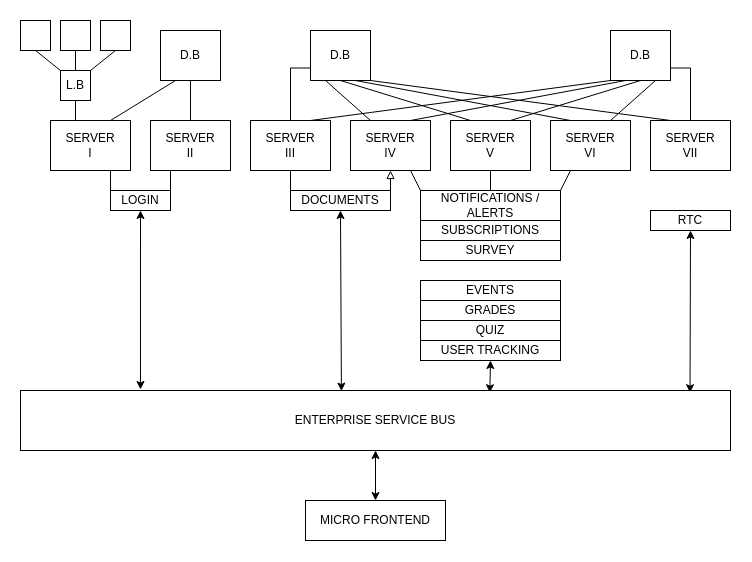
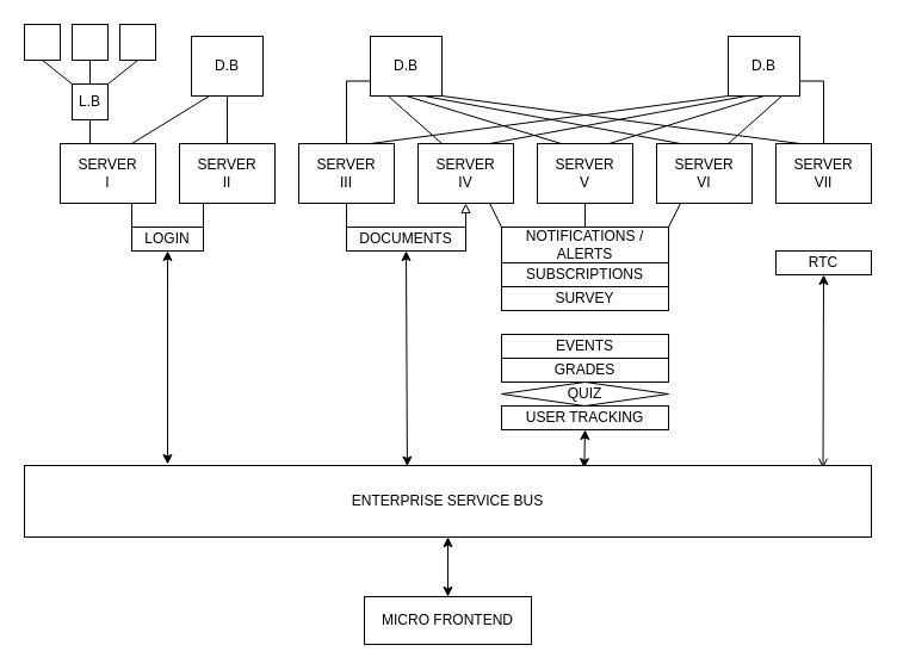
- <mxCell id="48" value="QUIZ" style="rounded=0;whiteSpace=wrap;html=1;" vertex="1" parent="1"><mxGeometry x="420" y="320" width="140" height="20" as="geometry" /></mxCell>
+ <mxCell id="48" value="QUIZ" style="rhombus;whiteSpace=wrap;html=1;" vertex="1" parent="1"><mxGeometry x="420" y="320" width="140" height="20" as="geometry" /></mxCell>
- <mxCell id="51" style="edgeStyle=none;rounded=0;orthogonalLoop=1;jettySize=auto;html=1;exitX=0.5;exitY=1;exitDx=0;exitDy=0;entryX=0.943;entryY=0.037;entryDx=0;entryDy=0;entryPerimeter=0;startArrow=classic;startFill=1;endArrow=classic;endFill=1;" edge="1" parent="1" source="52" target="53"><mxGeometry relative="1" as="geometry" /></mxCell>
+ <mxCell id="51" style="edgeStyle=none;rounded=0;orthogonalLoop=1;jettySize=auto;html=1;exitX=0.5;exitY=1;exitDx=0;exitDy=0;entryX=0.943;entryY=0.037;entryDx=0;entryDy=0;entryPerimeter=0;startArrow=classic;startFill=1;endArrow=open;endFill=1;" edge="1" parent="1" source="52" target="53"><mxGeometry relative="1" as="geometry" /></mxCell>
